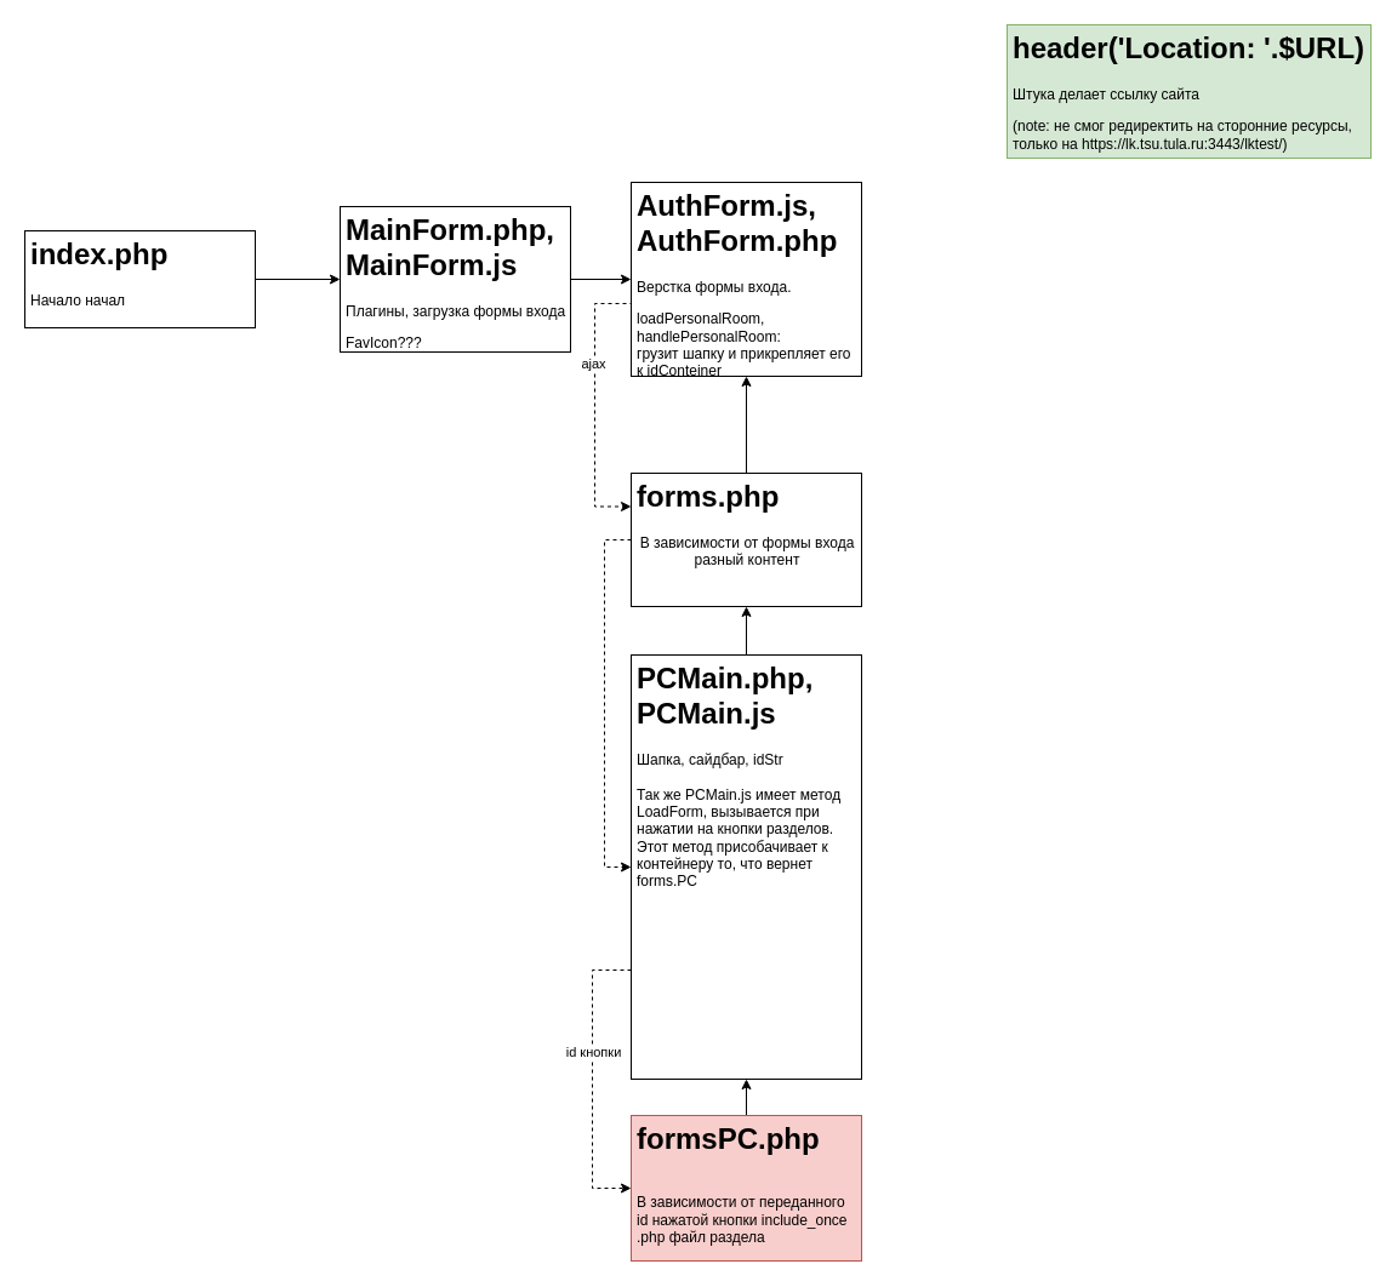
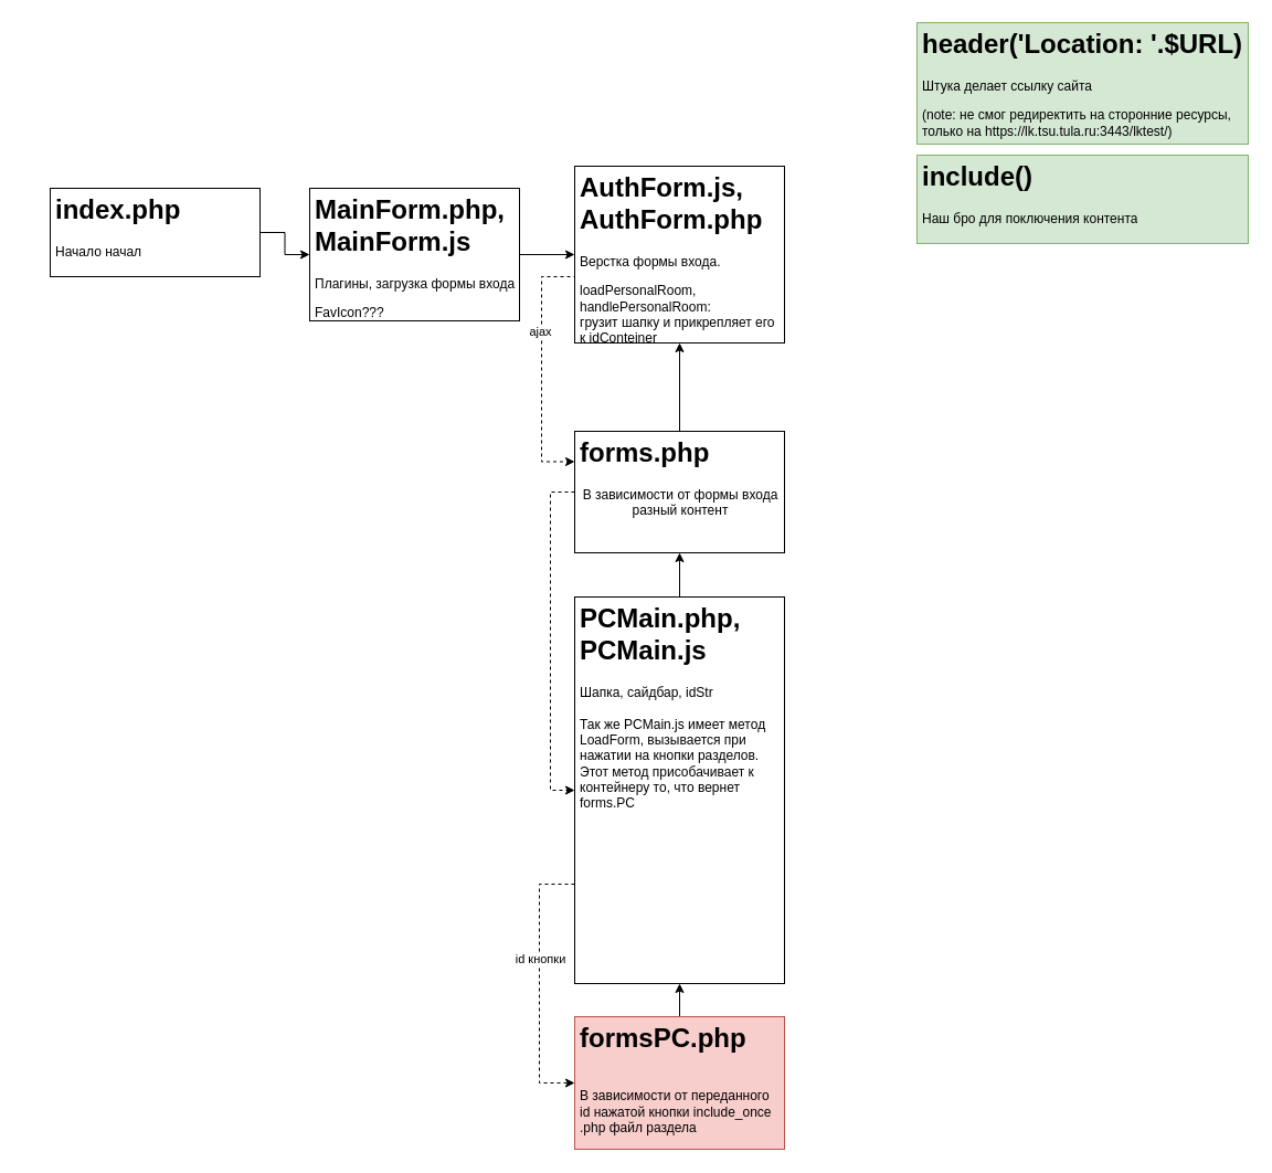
+ <mxCell id="19" value="&lt;h1&gt;include()&lt;/h1&gt;&lt;div&gt;Наш бро для поключения контента&lt;/div&gt;" style="text;html=1;spacing=5;spacingTop=-20;whiteSpace=wrap;overflow=hidden;rounded=0;fillColor=#d5e8d4;strokeColor=#82b366;" parent="1" vertex="1"><mxGeometry x="830" y="140" width="300" height="80" as="geometry" /></mxCell>
- <mxCell id="6" value="&lt;h1&gt;index.php&lt;/h1&gt;&lt;p&gt;Начало начал&lt;/p&gt;" style="text;html=1;spacing=5;spacingTop=-20;whiteSpace=wrap;overflow=hidden;rounded=0;fillColor=#ffffff;strokeColor=#000000;" parent="1" vertex="1"><mxGeometry x="20" y="190" width="190" height="80" as="geometry" /></mxCell>
+ <mxCell id="6" value="&lt;h1&gt;index.php&lt;/h1&gt;&lt;p&gt;Начало начал&lt;/p&gt;" style="text;html=1;spacing=5;spacingTop=-20;whiteSpace=wrap;overflow=hidden;rounded=0;fillColor=#ffffff;strokeColor=#000000;" parent="1" vertex="1"><mxGeometry x="45" y="170" width="190" height="80" as="geometry" /></mxCell>
